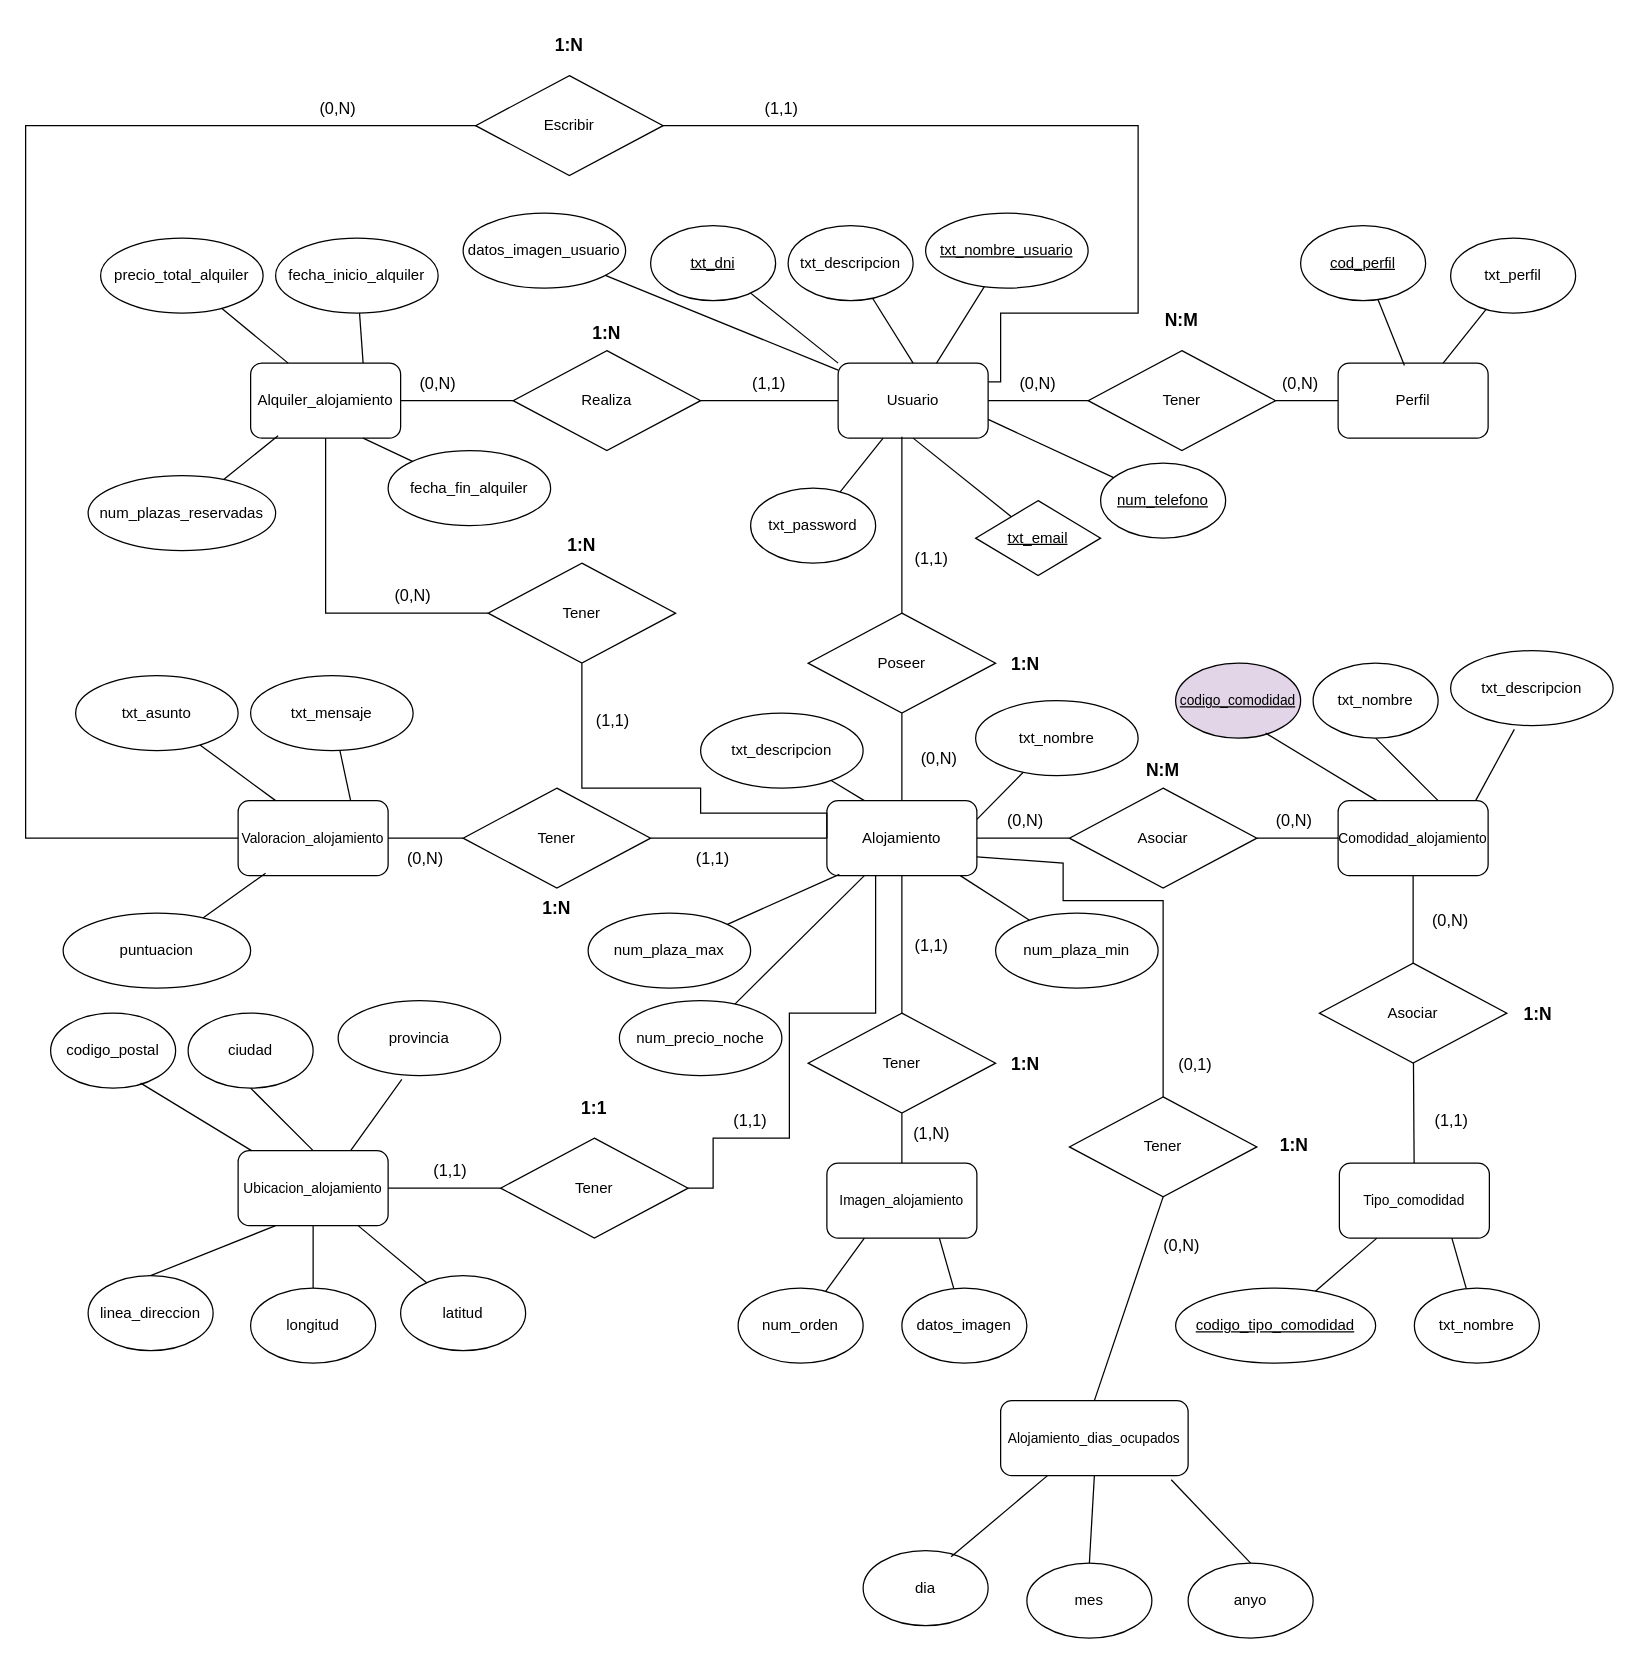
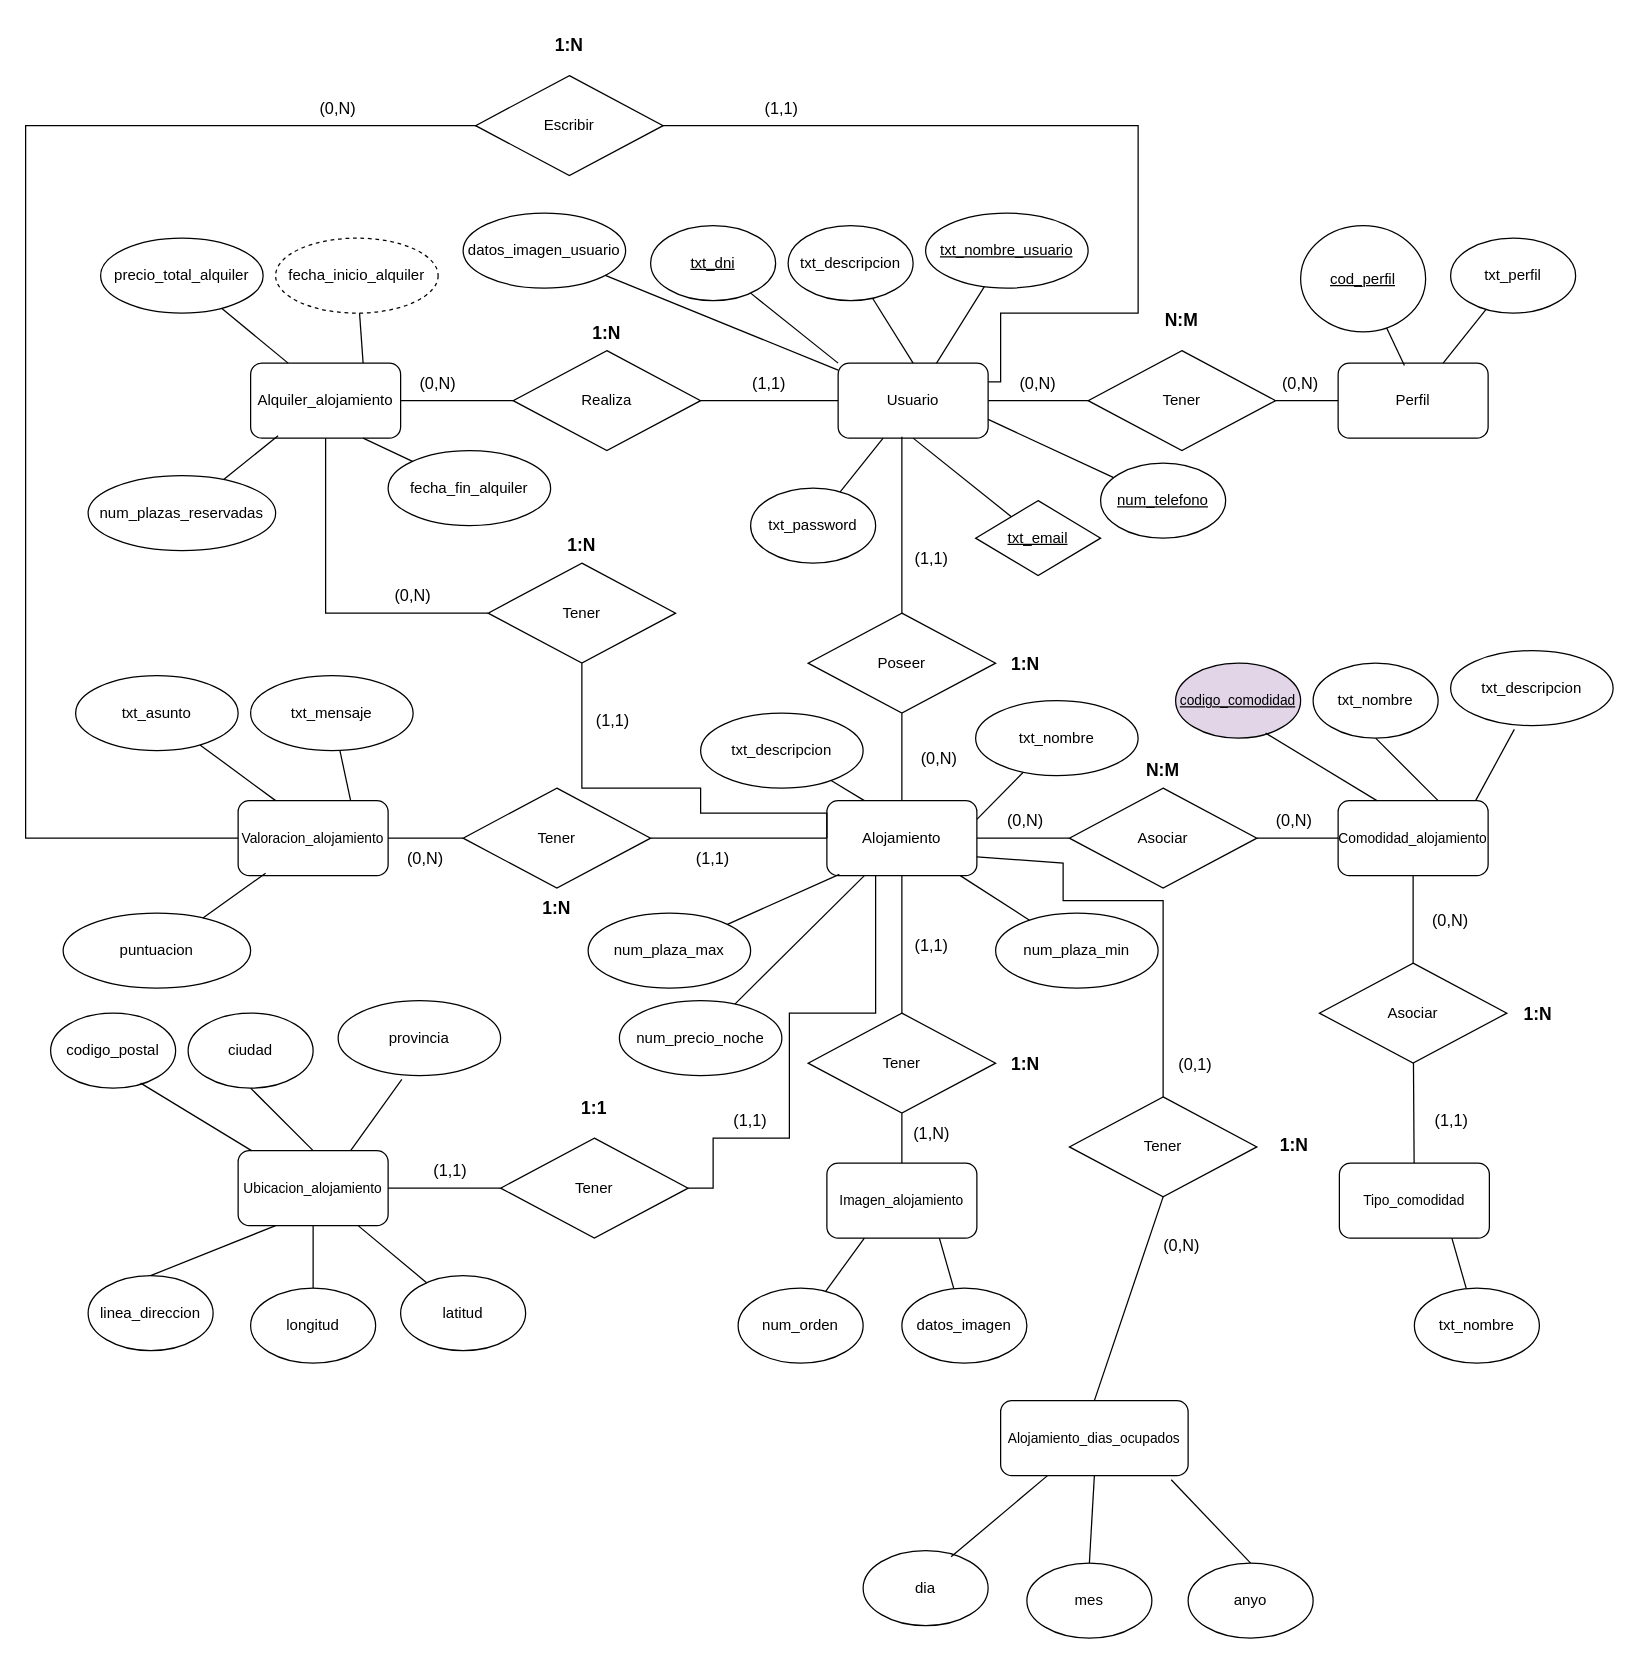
- <mxCell id="4" value="&lt;u&gt;cod_perfil&lt;/u&gt;" style="ellipse;whiteSpace=wrap;html=1;" parent="1" vertex="1"><mxGeometry x="1040" y="180" width="100" height="60" as="geometry" /></mxCell>
+ <mxCell id="4" value="&lt;u&gt;cod_perfil&lt;/u&gt;" style="ellipse;whiteSpace=wrap;html=1;" parent="1" vertex="1"><mxGeometry x="1040" y="180" width="100" height="85" as="geometry" /></mxCell>
- <mxCell id="53" value="fecha_inicio_alquiler" style="ellipse;whiteSpace=wrap;html=1;" parent="1" vertex="1"><mxGeometry x="220" y="190" width="130" height="60" as="geometry" /></mxCell>
+ <mxCell id="53" value="fecha_inicio_alquiler" style="ellipse;whiteSpace=wrap;html=1;dashed=1;" parent="1" vertex="1"><mxGeometry x="220" y="190" width="130" height="60" as="geometry" /></mxCell>
- <mxCell id="133" value="" style="endArrow=none;html=1;rounded=0;fontSize=12;startSize=8;endSize=8;curved=1;exitX=0.25;exitY=1;exitDx=0;exitDy=0;" parent="1" source="129" target="132" edge="1"><mxGeometry width="50" height="50" relative="1" as="geometry"><mxPoint x="1000" y="990" as="sourcePoint" /><mxPoint x="979" y="990" as="targetPoint" /></mxGeometry></mxCell>
- <mxCell id="132" value="&lt;u&gt;codigo_tipo_comodidad&lt;/u&gt;" style="ellipse;whiteSpace=wrap;html=1;" parent="1" vertex="1"><mxGeometry x="940" y="1030" width="160" height="60" as="geometry" /></mxCell>
